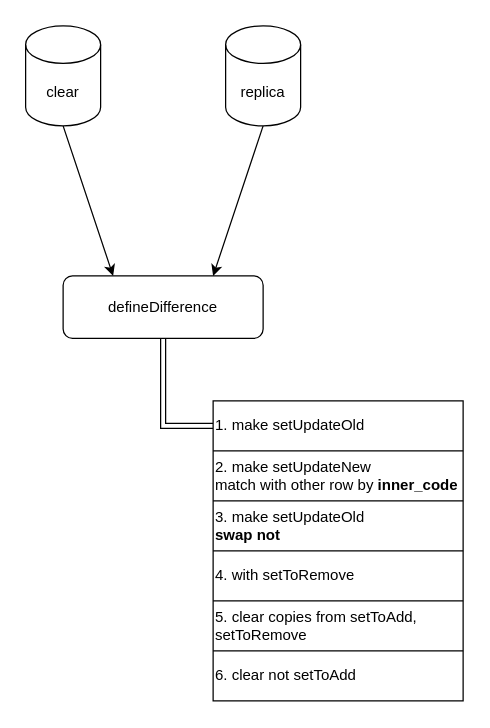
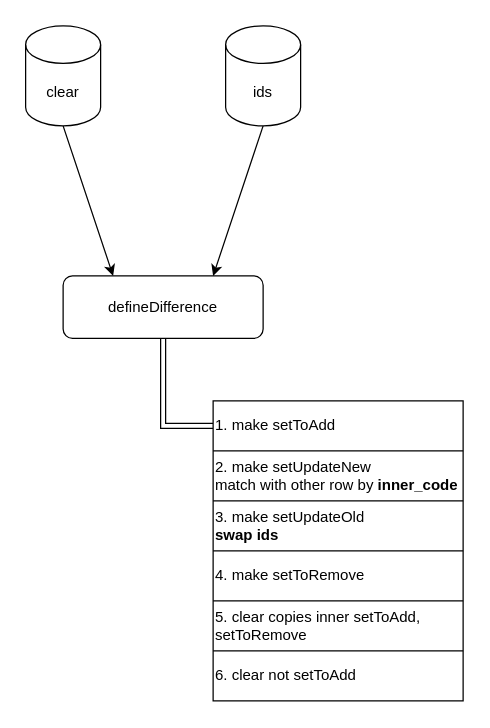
- <mxCell id="7" value="replica" style="shape=cylinder3;whiteSpace=wrap;html=1;boundedLbl=1;backgroundOutline=1;size=15;" vertex="1" parent="1"><mxGeometry x="180" y="20" width="60" height="80" as="geometry" /></mxCell>
+ <mxCell id="7" value="ids" style="shape=cylinder3;whiteSpace=wrap;html=1;boundedLbl=1;backgroundOutline=1;size=15;" vertex="1" parent="1"><mxGeometry x="180" y="20" width="60" height="80" as="geometry" /></mxCell>
- <mxCell id="10" value="1. make setUpdateOld" style="shape=partialRectangle;html=1;whiteSpace=wrap;connectable=0;fillColor=none;top=0;left=0;bottom=0;right=0;overflow=hidden;align=left;" vertex="1" parent="9"><mxGeometry width="200" height="40" as="geometry"><mxRectangle width="200" height="40" as="alternateBounds" /></mxGeometry></mxCell>
+ <mxCell id="10" value="1. make setToAdd" style="shape=partialRectangle;html=1;whiteSpace=wrap;connectable=0;fillColor=none;top=0;left=0;bottom=0;right=0;overflow=hidden;align=left;" vertex="1" parent="9"><mxGeometry width="200" height="40" as="geometry"><mxRectangle width="200" height="40" as="alternateBounds" /></mxGeometry></mxCell>
- <mxCell id="14" value="3. make setUpdateOld&lt;br&gt;&lt;b&gt;swap not&lt;/b&gt;" style="shape=partialRectangle;html=1;whiteSpace=wrap;connectable=0;fillColor=none;top=0;left=0;bottom=0;right=0;overflow=hidden;align=left;" vertex="1" parent="13"><mxGeometry width="200" height="40" as="geometry"><mxRectangle width="200" height="40" as="alternateBounds" /></mxGeometry></mxCell>
+ <mxCell id="14" value="3. make setUpdateOld&lt;br&gt;&lt;b&gt;swap ids&lt;/b&gt;" style="shape=partialRectangle;html=1;whiteSpace=wrap;connectable=0;fillColor=none;top=0;left=0;bottom=0;right=0;overflow=hidden;align=left;" vertex="1" parent="13"><mxGeometry width="200" height="40" as="geometry"><mxRectangle width="200" height="40" as="alternateBounds" /></mxGeometry></mxCell>
- <mxCell id="16" value="4. with setToRemove" style="shape=partialRectangle;html=1;whiteSpace=wrap;connectable=0;fillColor=none;top=0;left=0;bottom=0;right=0;overflow=hidden;align=left;" vertex="1" parent="15"><mxGeometry width="200" height="40" as="geometry"><mxRectangle width="200" height="40" as="alternateBounds" /></mxGeometry></mxCell>
+ <mxCell id="16" value="4. make setToRemove" style="shape=partialRectangle;html=1;whiteSpace=wrap;connectable=0;fillColor=none;top=0;left=0;bottom=0;right=0;overflow=hidden;align=left;" vertex="1" parent="15"><mxGeometry width="200" height="40" as="geometry"><mxRectangle width="200" height="40" as="alternateBounds" /></mxGeometry></mxCell>
- <mxCell id="18" value="5. clear copies from setToAdd, setToRemove" style="shape=partialRectangle;html=1;whiteSpace=wrap;connectable=0;fillColor=none;top=0;left=0;bottom=0;right=0;overflow=hidden;align=left;" vertex="1" parent="17"><mxGeometry width="200" height="40" as="geometry"><mxRectangle width="200" height="40" as="alternateBounds" /></mxGeometry></mxCell>
+ <mxCell id="18" value="5. clear copies inner setToAdd, setToRemove" style="shape=partialRectangle;html=1;whiteSpace=wrap;connectable=0;fillColor=none;top=0;left=0;bottom=0;right=0;overflow=hidden;align=left;" vertex="1" parent="17"><mxGeometry width="200" height="40" as="geometry"><mxRectangle width="200" height="40" as="alternateBounds" /></mxGeometry></mxCell>
